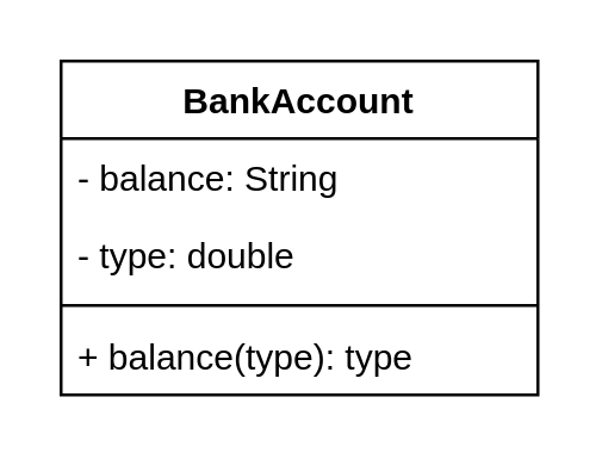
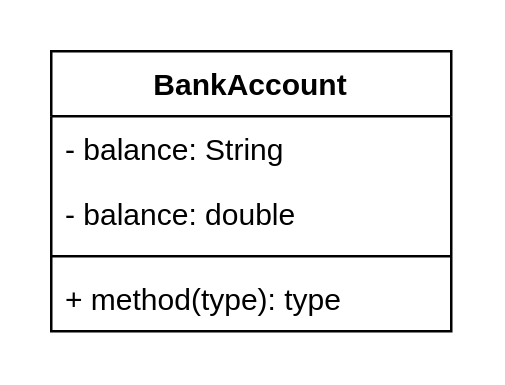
- <mxCell id="4" value="- type: double" style="text;strokeColor=none;fillColor=none;align=left;verticalAlign=top;spacingLeft=4;spacingRight=4;overflow=hidden;rotatable=0;points=[[0,0.5],[1,0.5]];portConstraint=eastwest;" vertex="1" parent="2"><mxGeometry y="52" width="160" height="26" as="geometry" /></mxCell>
+ <mxCell id="4" value="- balance: double" style="text;strokeColor=none;fillColor=none;align=left;verticalAlign=top;spacingLeft=4;spacingRight=4;overflow=hidden;rotatable=0;points=[[0,0.5],[1,0.5]];portConstraint=eastwest;" vertex="1" parent="2"><mxGeometry y="52" width="160" height="26" as="geometry" /></mxCell>
- <mxCell id="6" value="+ balance(type): type" style="text;strokeColor=none;fillColor=none;align=left;verticalAlign=top;spacingLeft=4;spacingRight=4;overflow=hidden;rotatable=0;points=[[0,0.5],[1,0.5]];portConstraint=eastwest;" vertex="1" parent="2"><mxGeometry y="86" width="160" height="26" as="geometry" /></mxCell>
+ <mxCell id="6" value="+ method(type): type" style="text;strokeColor=none;fillColor=none;align=left;verticalAlign=top;spacingLeft=4;spacingRight=4;overflow=hidden;rotatable=0;points=[[0,0.5],[1,0.5]];portConstraint=eastwest;" vertex="1" parent="2"><mxGeometry y="86" width="160" height="26" as="geometry" /></mxCell>
